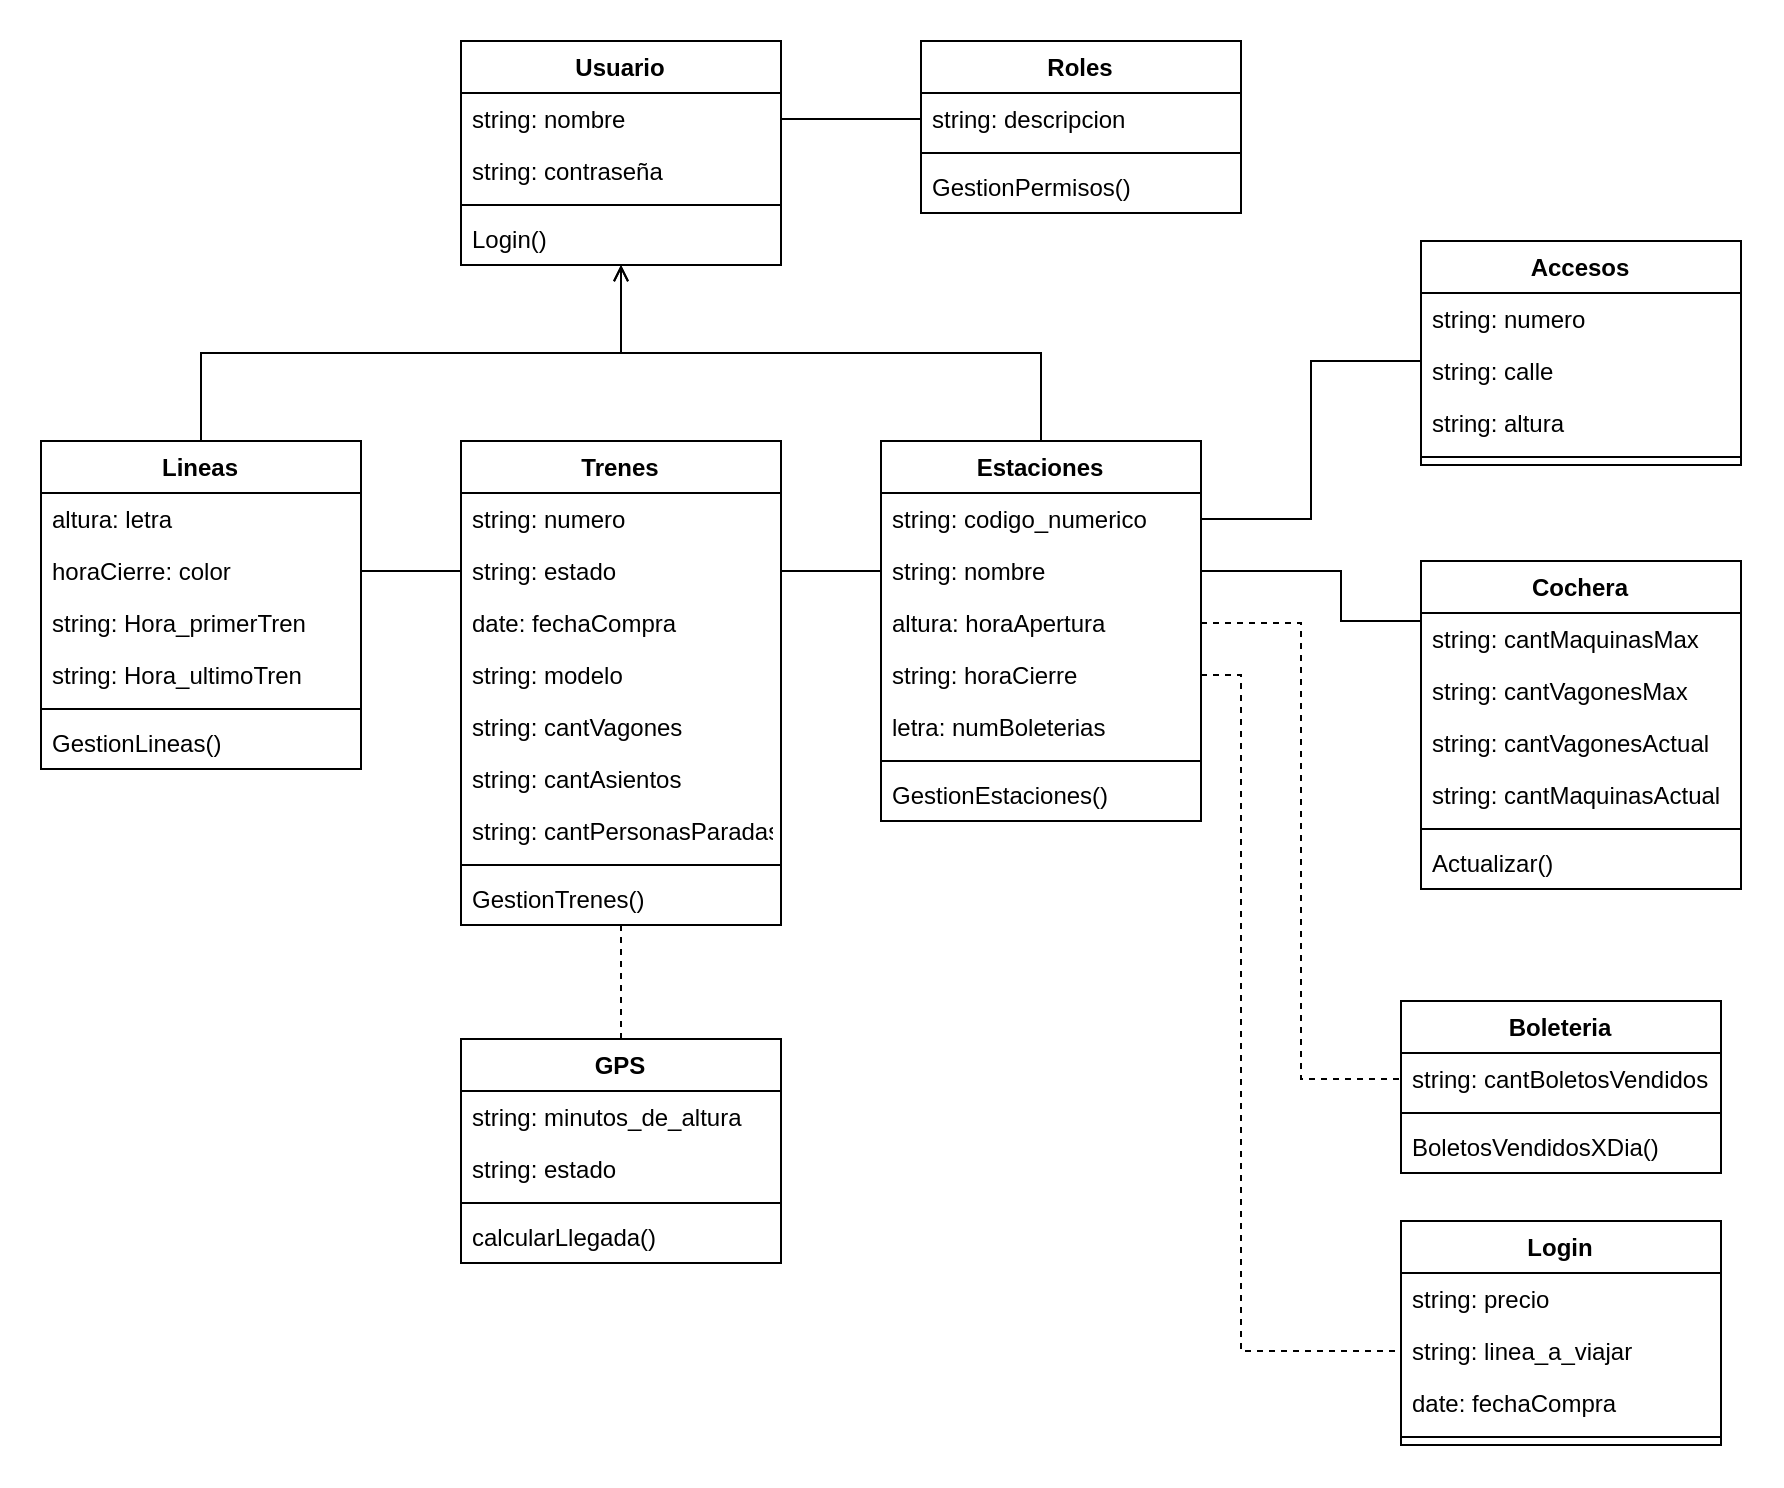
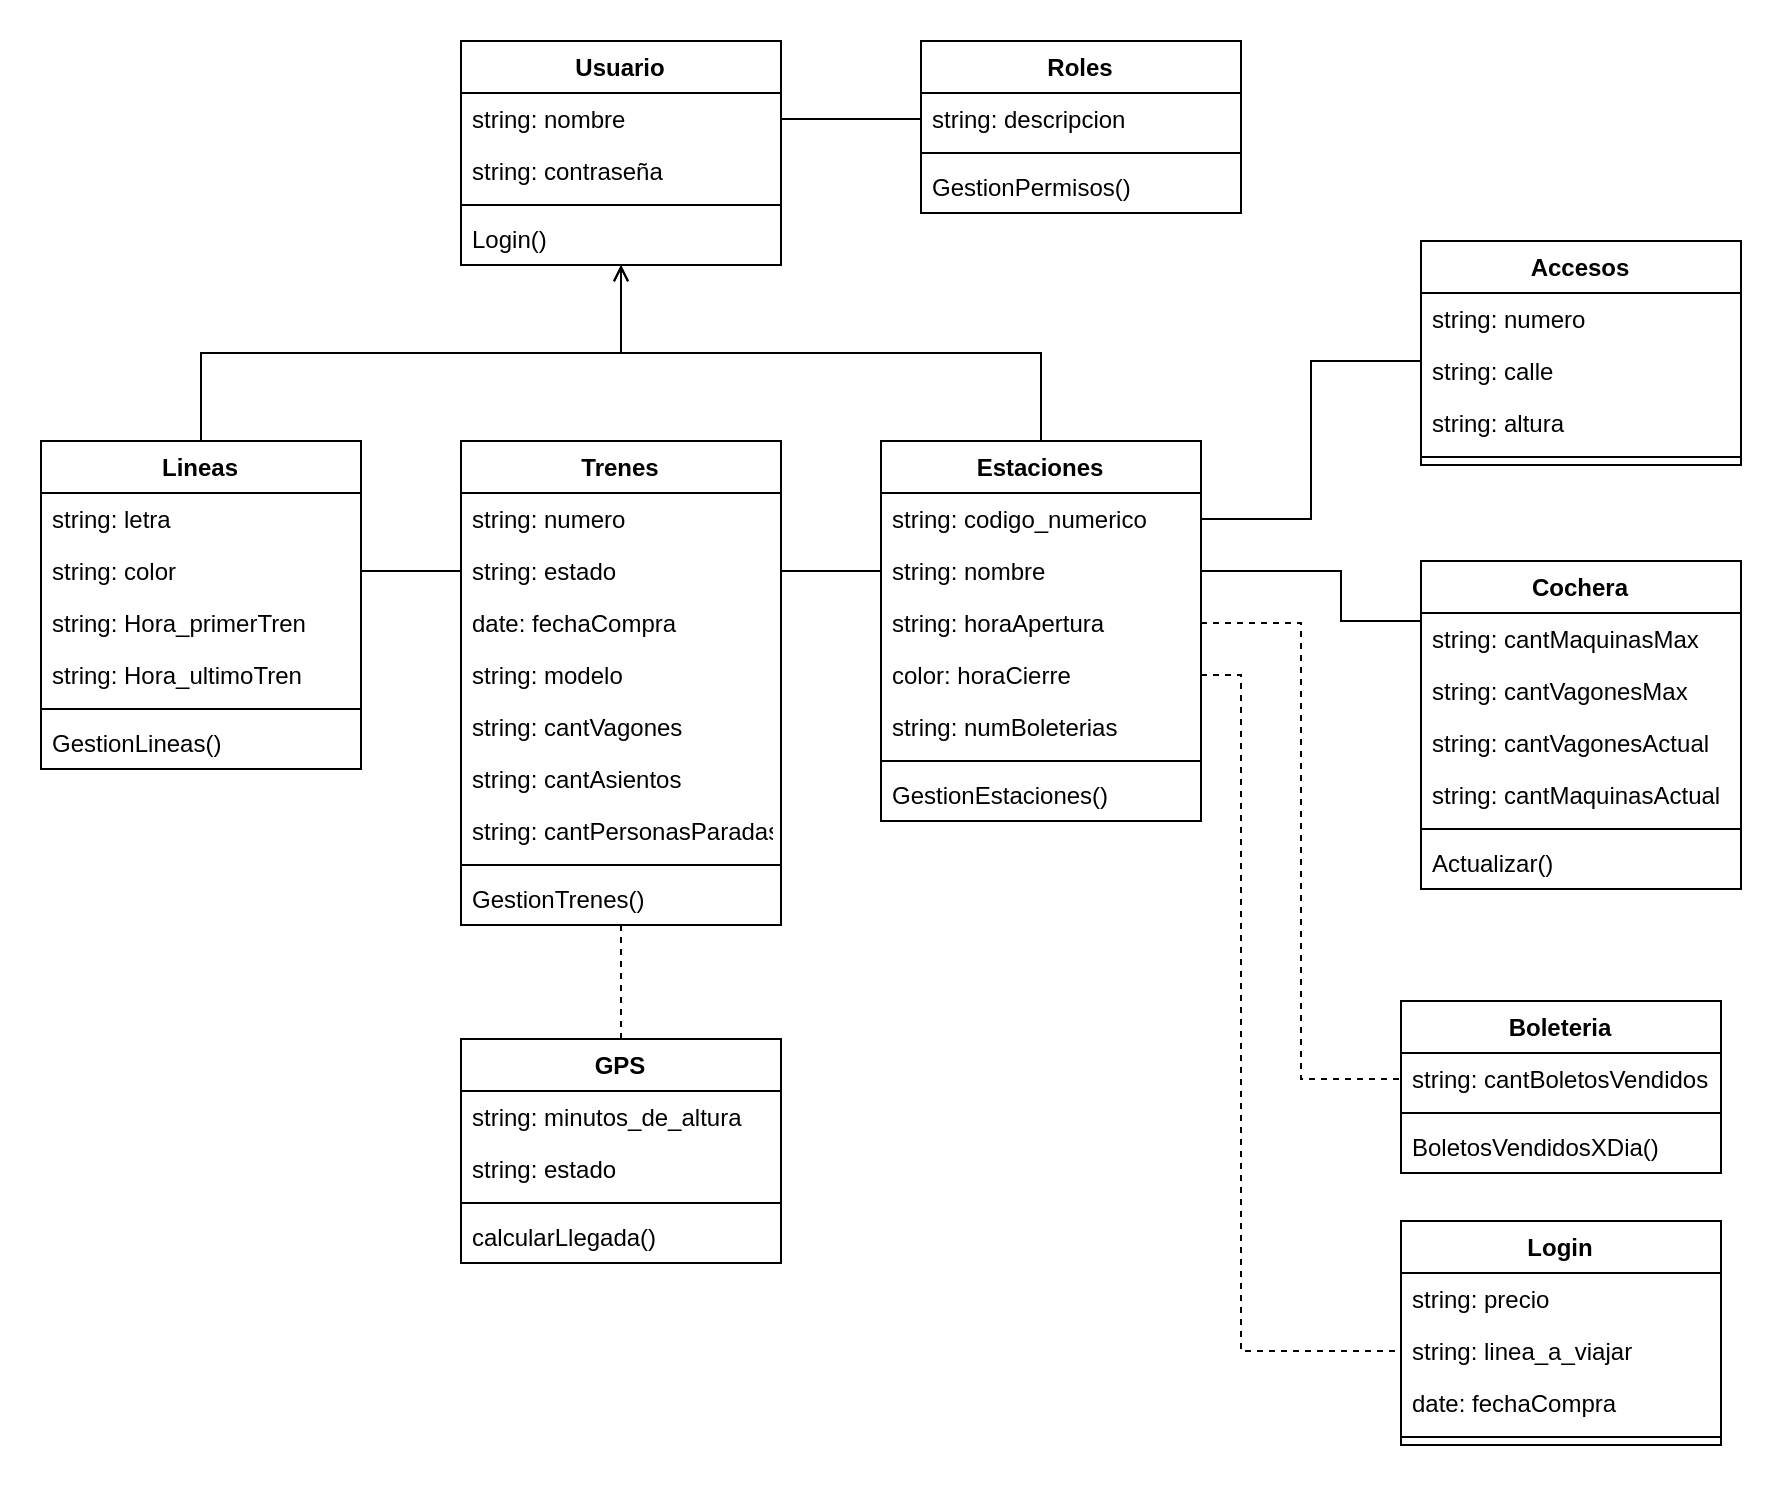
- <mxCell id="28" value="altura: letra" style="text;strokeColor=none;fillColor=none;align=left;verticalAlign=top;spacingLeft=4;spacingRight=4;overflow=hidden;rotatable=0;points=[[0,0.5],[1,0.5]];portConstraint=eastwest;" vertex="1" parent="27"><mxGeometry y="26" width="160" height="26" as="geometry" /></mxCell>
+ <mxCell id="28" value="string: letra" style="text;strokeColor=none;fillColor=none;align=left;verticalAlign=top;spacingLeft=4;spacingRight=4;overflow=hidden;rotatable=0;points=[[0,0.5],[1,0.5]];portConstraint=eastwest;" vertex="1" parent="27"><mxGeometry y="26" width="160" height="26" as="geometry" /></mxCell>
- <mxCell id="29" value="horaCierre: color" style="text;strokeColor=none;fillColor=none;align=left;verticalAlign=top;spacingLeft=4;spacingRight=4;overflow=hidden;rotatable=0;points=[[0,0.5],[1,0.5]];portConstraint=eastwest;" vertex="1" parent="27"><mxGeometry y="52" width="160" height="26" as="geometry" /></mxCell>
+ <mxCell id="29" value="string: color" style="text;strokeColor=none;fillColor=none;align=left;verticalAlign=top;spacingLeft=4;spacingRight=4;overflow=hidden;rotatable=0;points=[[0,0.5],[1,0.5]];portConstraint=eastwest;" vertex="1" parent="27"><mxGeometry y="52" width="160" height="26" as="geometry" /></mxCell>
- <mxCell id="11" value="altura: horaApertura" style="text;strokeColor=none;fillColor=none;align=left;verticalAlign=top;spacingLeft=4;spacingRight=4;overflow=hidden;rotatable=0;points=[[0,0.5],[1,0.5]];portConstraint=eastwest;" vertex="1" parent="8"><mxGeometry y="78" width="160" height="26" as="geometry" /></mxCell>
+ <mxCell id="11" value="string: horaApertura" style="text;strokeColor=none;fillColor=none;align=left;verticalAlign=top;spacingLeft=4;spacingRight=4;overflow=hidden;rotatable=0;points=[[0,0.5],[1,0.5]];portConstraint=eastwest;" vertex="1" parent="8"><mxGeometry y="78" width="160" height="26" as="geometry" /></mxCell>
- <mxCell id="12" value="string: horaCierre" style="text;strokeColor=none;fillColor=none;align=left;verticalAlign=top;spacingLeft=4;spacingRight=4;overflow=hidden;rotatable=0;points=[[0,0.5],[1,0.5]];portConstraint=eastwest;" vertex="1" parent="8"><mxGeometry y="104" width="160" height="26" as="geometry" /></mxCell>
+ <mxCell id="12" value="color: horaCierre" style="text;strokeColor=none;fillColor=none;align=left;verticalAlign=top;spacingLeft=4;spacingRight=4;overflow=hidden;rotatable=0;points=[[0,0.5],[1,0.5]];portConstraint=eastwest;" vertex="1" parent="8"><mxGeometry y="104" width="160" height="26" as="geometry" /></mxCell>
- <mxCell id="13" value="letra: numBoleterias" style="text;strokeColor=none;fillColor=none;align=left;verticalAlign=top;spacingLeft=4;spacingRight=4;overflow=hidden;rotatable=0;points=[[0,0.5],[1,0.5]];portConstraint=eastwest;" vertex="1" parent="8"><mxGeometry y="130" width="160" height="26" as="geometry" /></mxCell>
+ <mxCell id="13" value="string: numBoleterias" style="text;strokeColor=none;fillColor=none;align=left;verticalAlign=top;spacingLeft=4;spacingRight=4;overflow=hidden;rotatable=0;points=[[0,0.5],[1,0.5]];portConstraint=eastwest;" vertex="1" parent="8"><mxGeometry y="130" width="160" height="26" as="geometry" /></mxCell>
